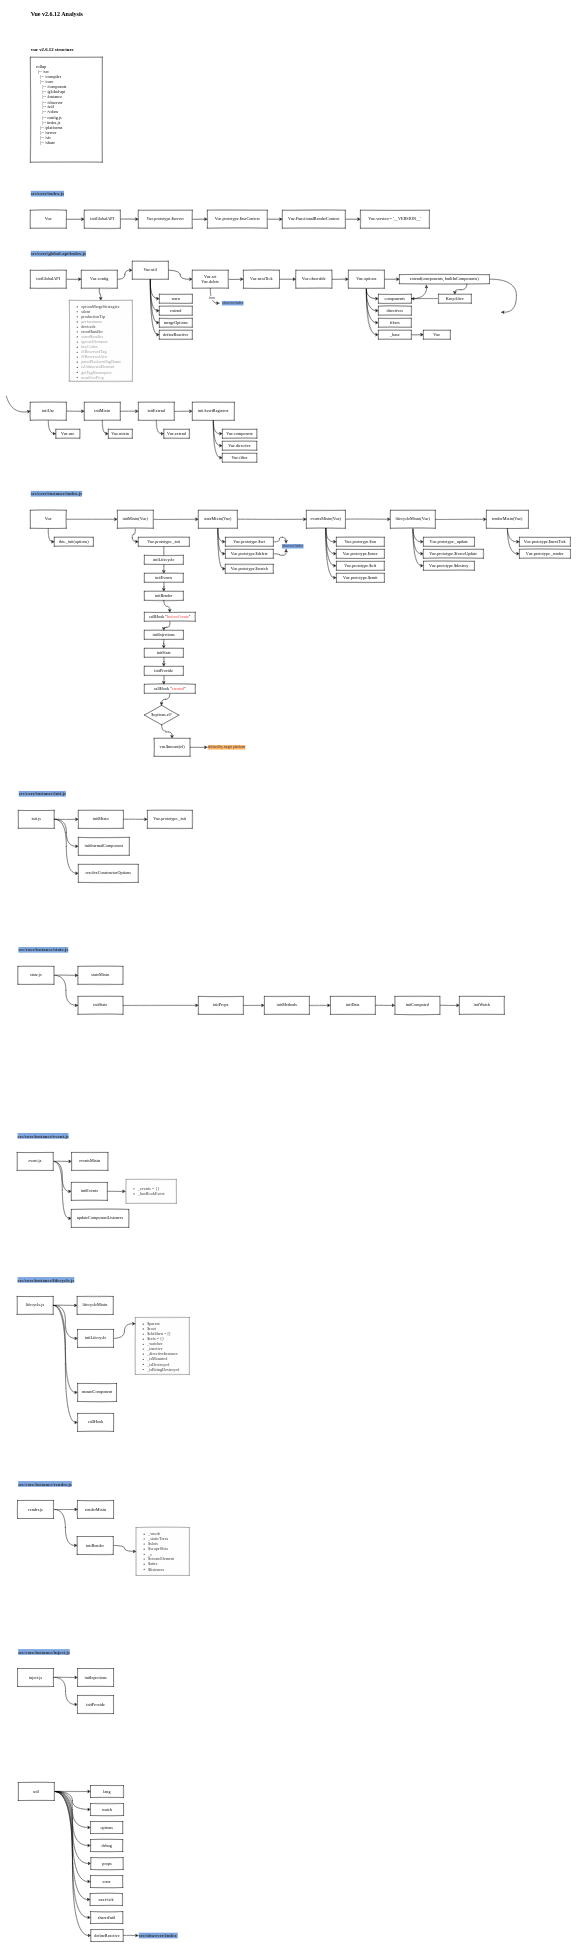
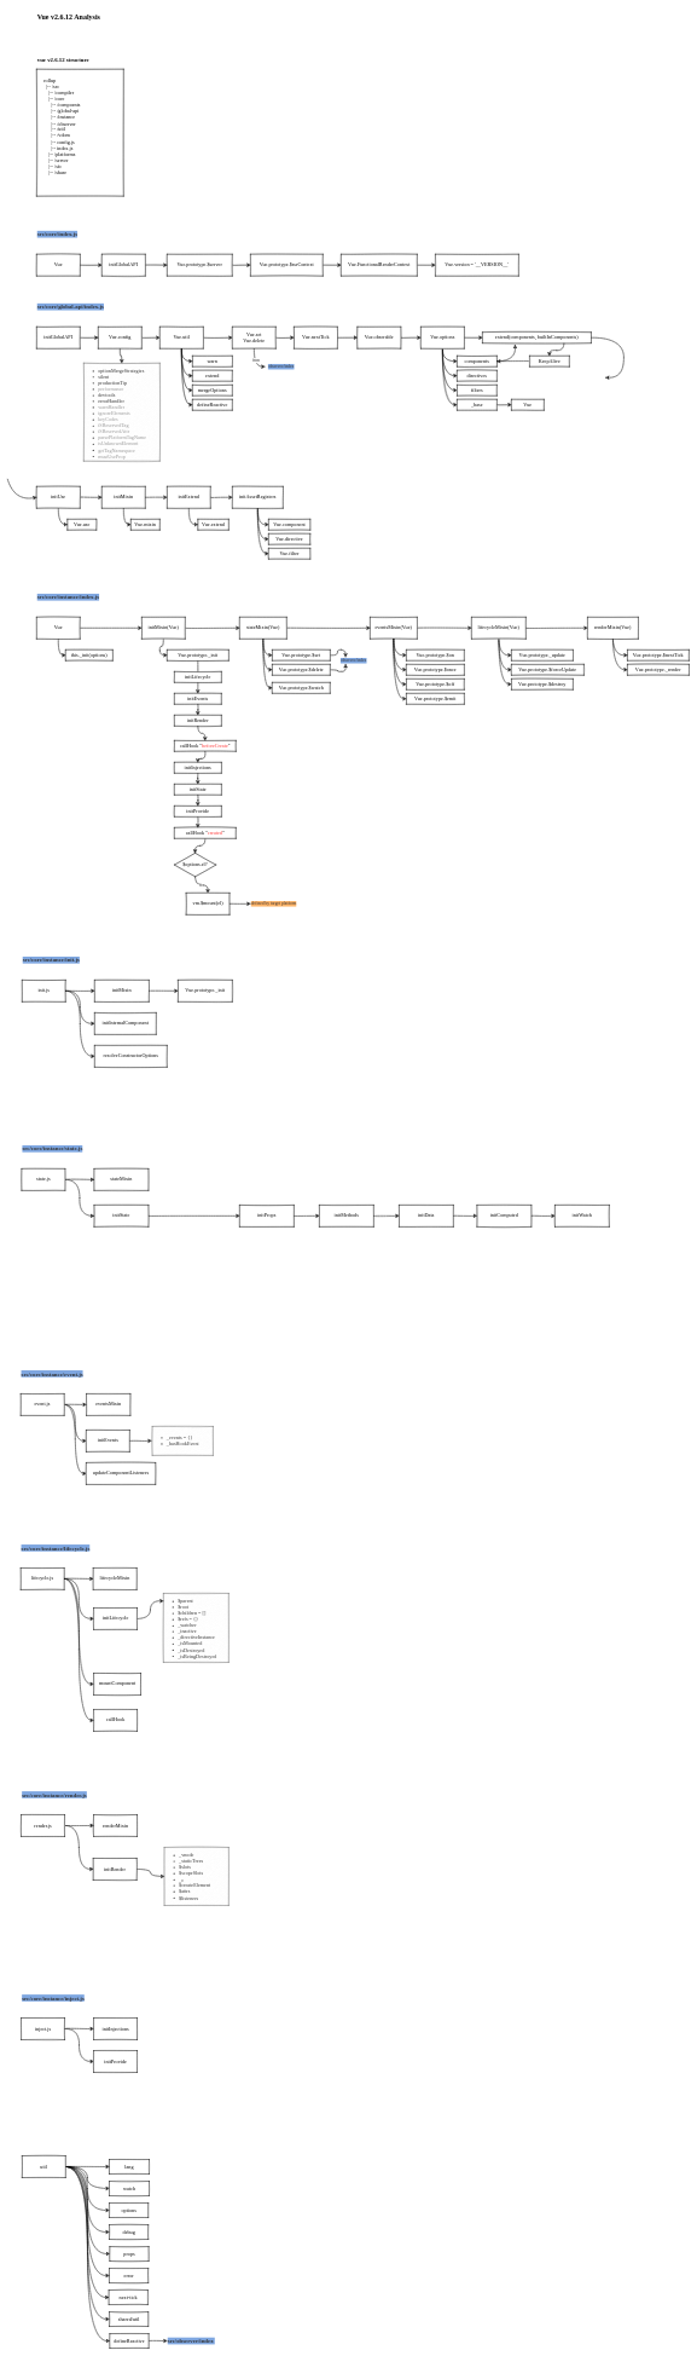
- <mxCell id="28" value="Vue.util" style="whiteSpace=wrap;html=1;fontFamily=Comic Sans MS;sketch=1;fontSize=14;" vertex="1" parent="1"><mxGeometry x="440" y="870" width="120" height="60" as="geometry" /></mxCell>
+ <mxCell id="28" value="Vue.util" style="whiteSpace=wrap;html=1;fontFamily=Comic Sans MS;sketch=1;fontSize=14;" vertex="1" parent="1"><mxGeometry x="440" y="900" width="120" height="60" as="geometry" /></mxCell>
